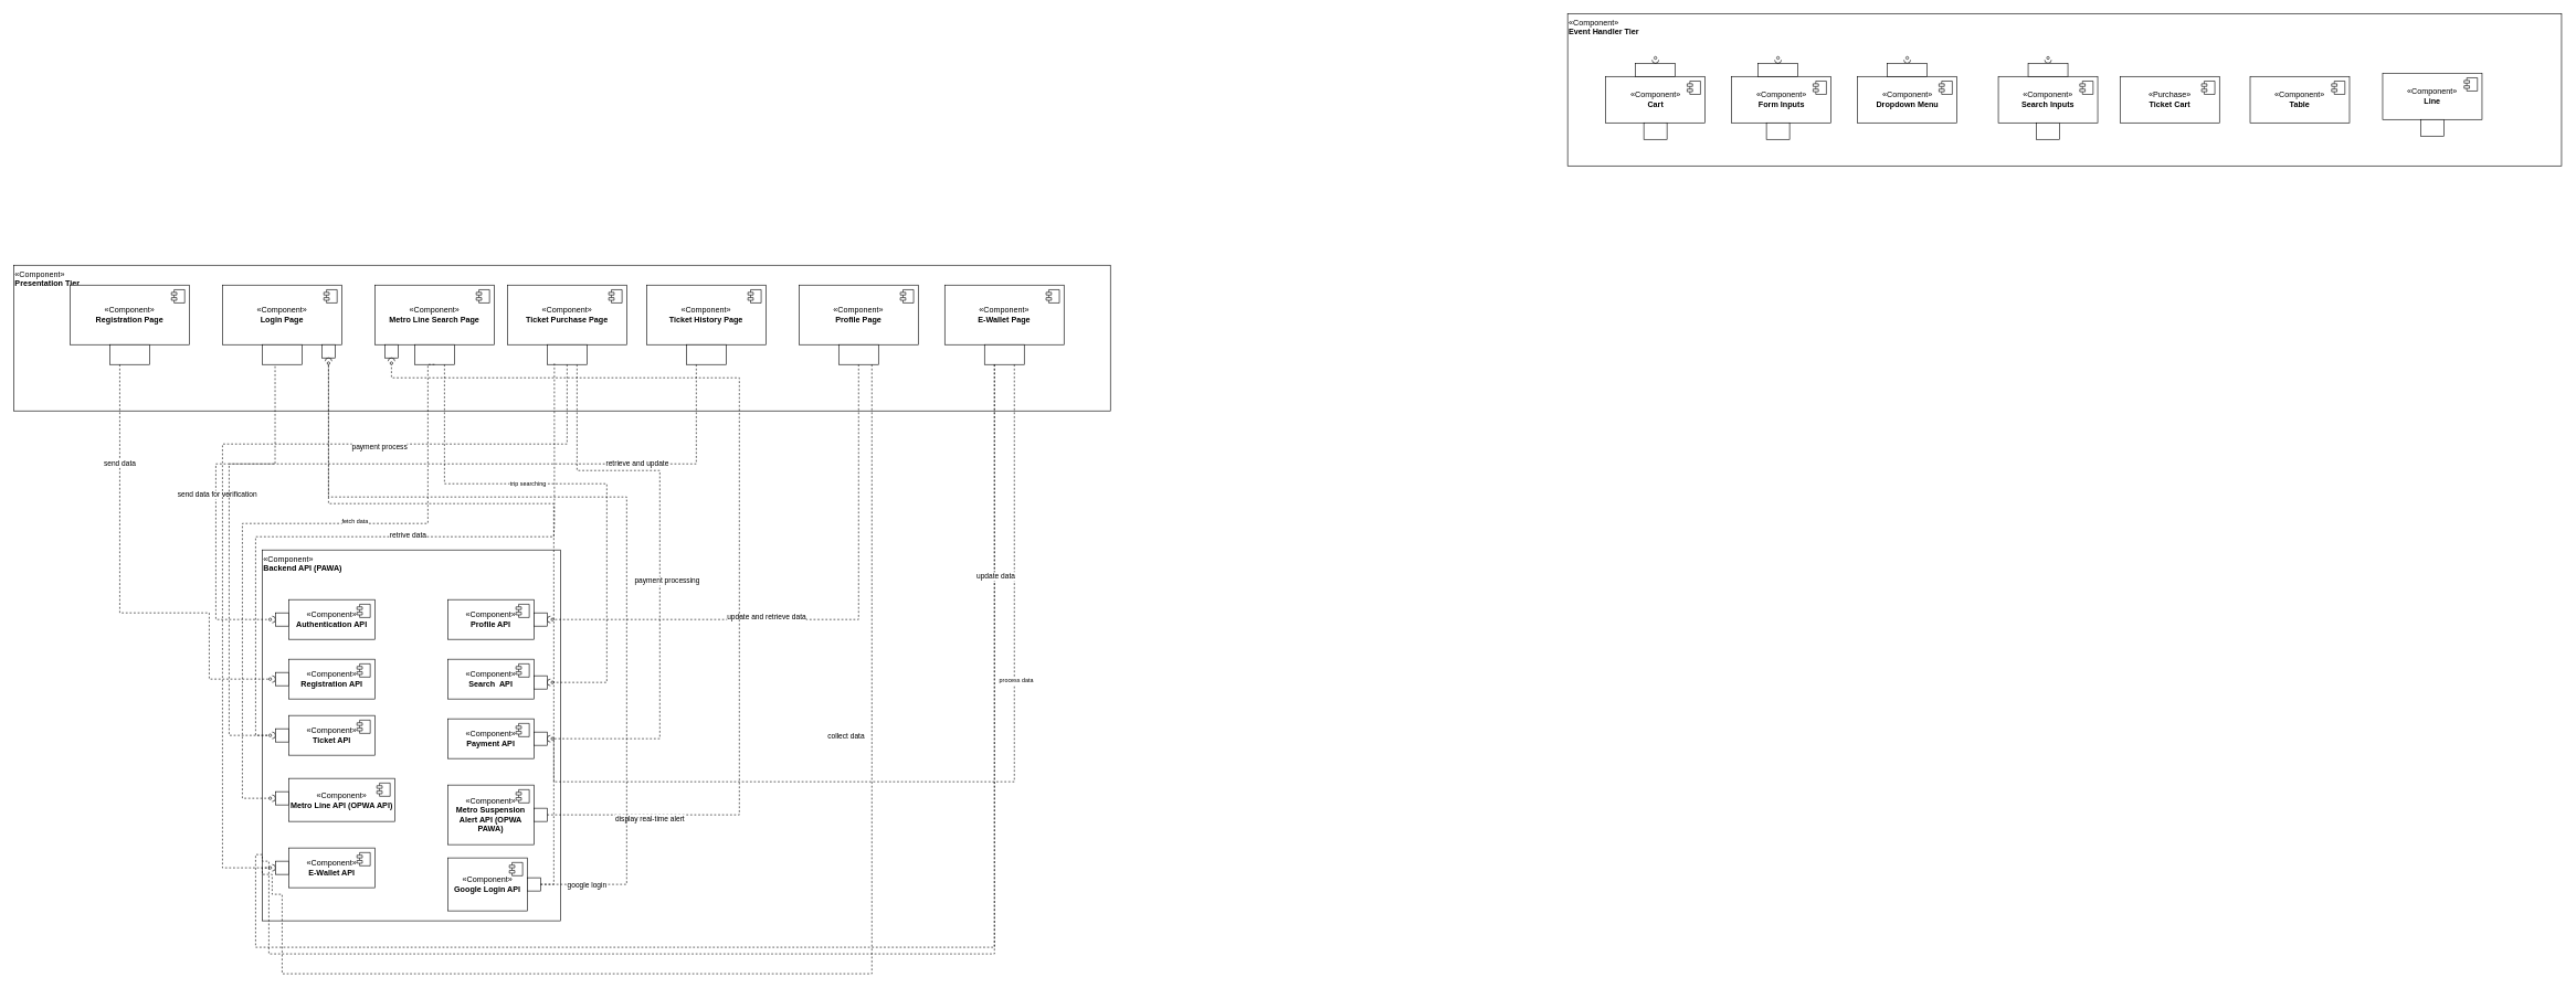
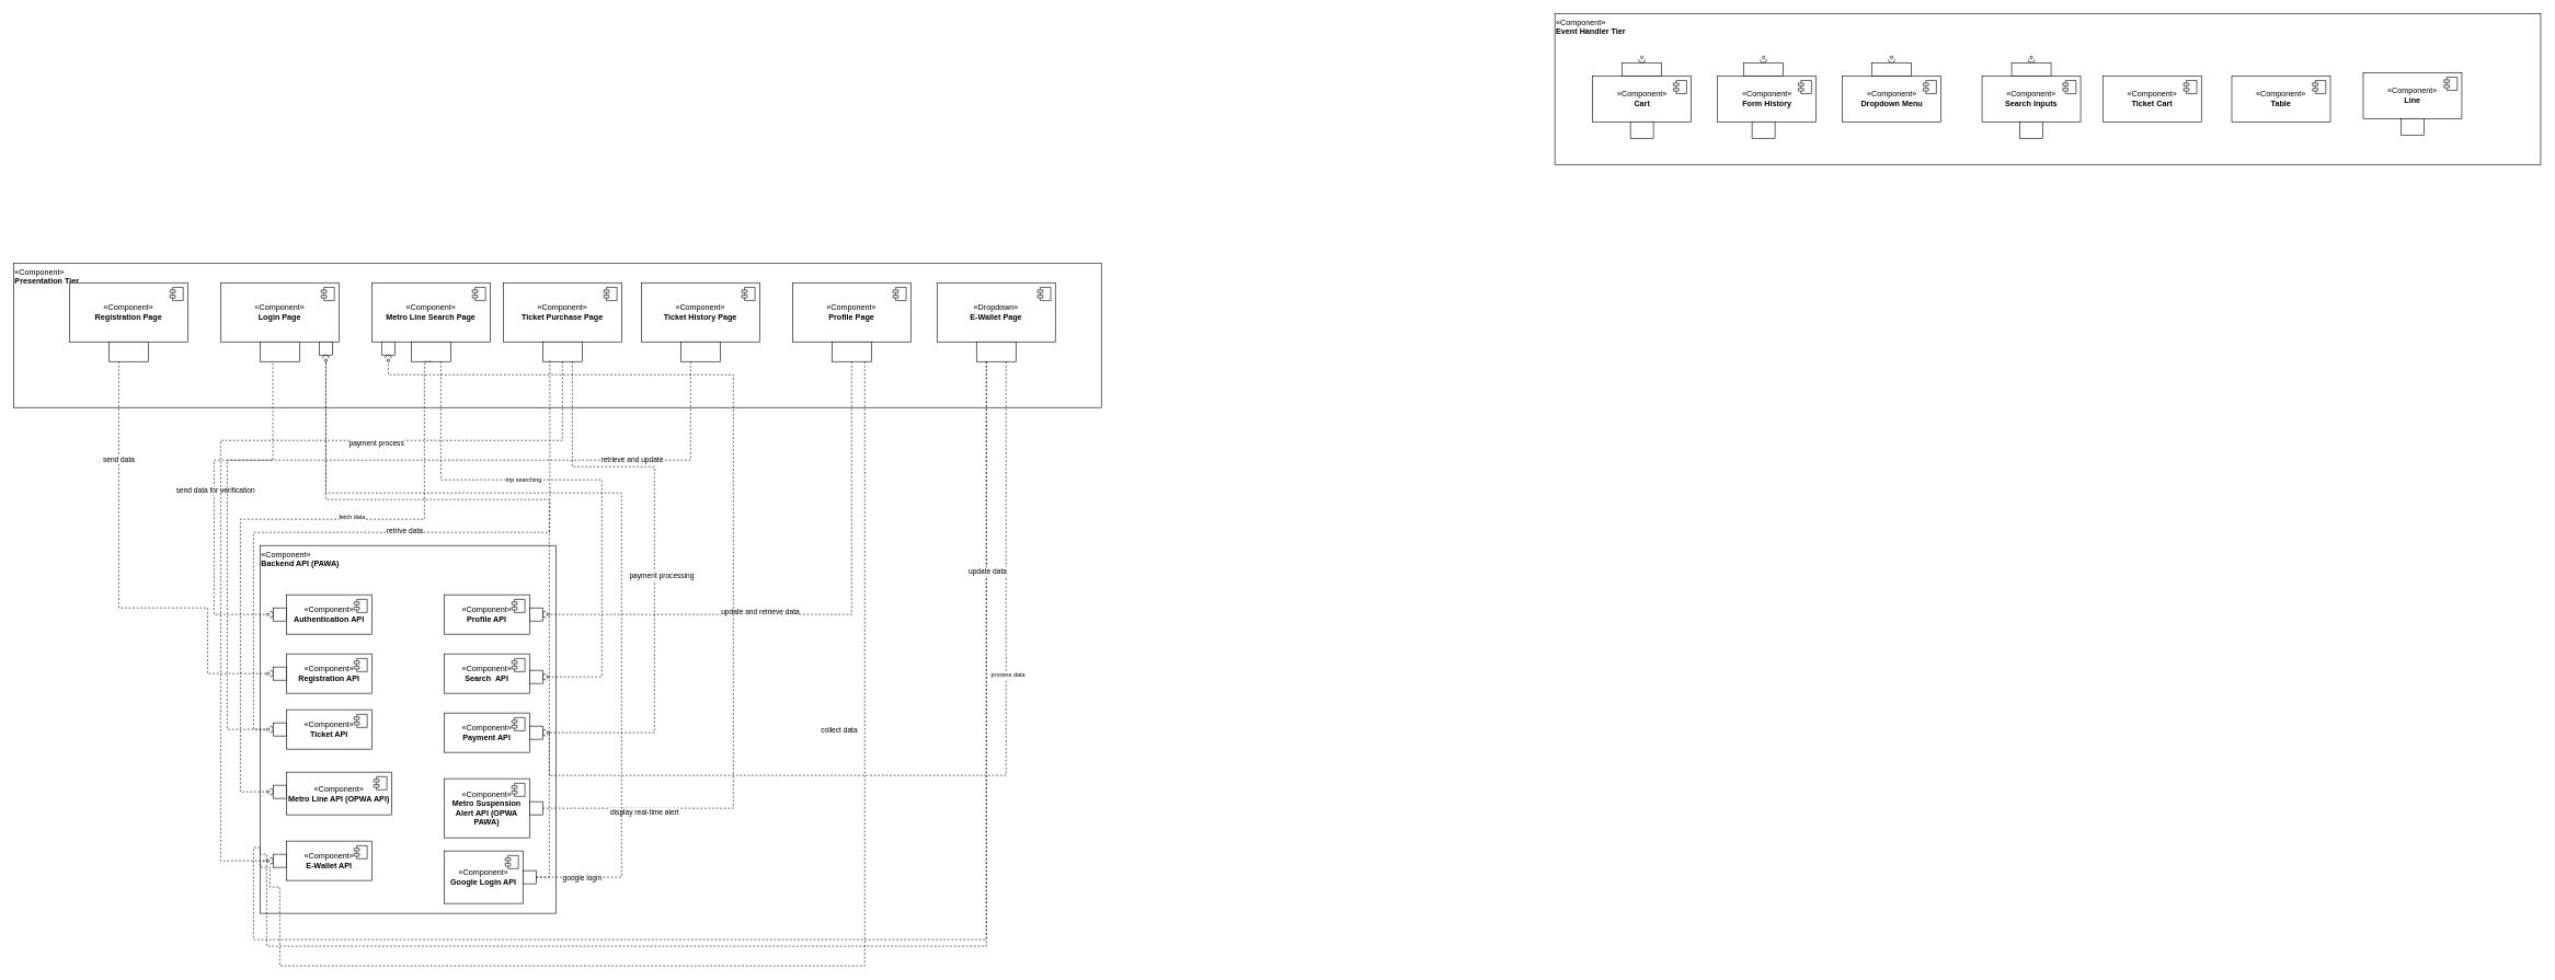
- <mxCell id="23" value="«Component»&lt;br&gt;&lt;b&gt;Form Inputs&lt;/b&gt;" style="html=1;dropTarget=0;whiteSpace=wrap;" parent="1" vertex="1"><mxGeometry x="2612.5" y="115" width="150" height="70" as="geometry" /></mxCell>
+ <mxCell id="23" value="«Component»&lt;br&gt;&lt;b&gt;Form History&lt;/b&gt;" style="html=1;dropTarget=0;whiteSpace=wrap;" parent="1" vertex="1"><mxGeometry x="2612.5" y="115" width="150" height="70" as="geometry" /></mxCell>
- <mxCell id="29" value="«Purchase»&lt;br&gt;&lt;div&gt;&lt;b&gt;Ticket Cart&lt;/b&gt;&lt;/div&gt;" style="html=1;dropTarget=0;whiteSpace=wrap;" parent="1" vertex="1"><mxGeometry x="3198.75" y="115" width="150" height="70" as="geometry" /></mxCell>
+ <mxCell id="29" value="«Component»&lt;br&gt;&lt;div&gt;&lt;b&gt;Ticket Cart&lt;/b&gt;&lt;/div&gt;" style="html=1;dropTarget=0;whiteSpace=wrap;" parent="1" vertex="1"><mxGeometry x="3198.75" y="115" width="150" height="70" as="geometry" /></mxCell>
- <mxCell id="15" value="«Component»&lt;br&gt;&lt;b&gt;E-Wallet Page&lt;/b&gt;" style="html=1;dropTarget=0;whiteSpace=wrap;" parent="1" vertex="1"><mxGeometry x="1425" y="430" width="180" height="90" as="geometry" /></mxCell>
+ <mxCell id="15" value="«Dropdown»&lt;br&gt;&lt;b&gt;E-Wallet Page&lt;/b&gt;" style="html=1;dropTarget=0;whiteSpace=wrap;" parent="1" vertex="1"><mxGeometry x="1425" y="430" width="180" height="90" as="geometry" /></mxCell>
